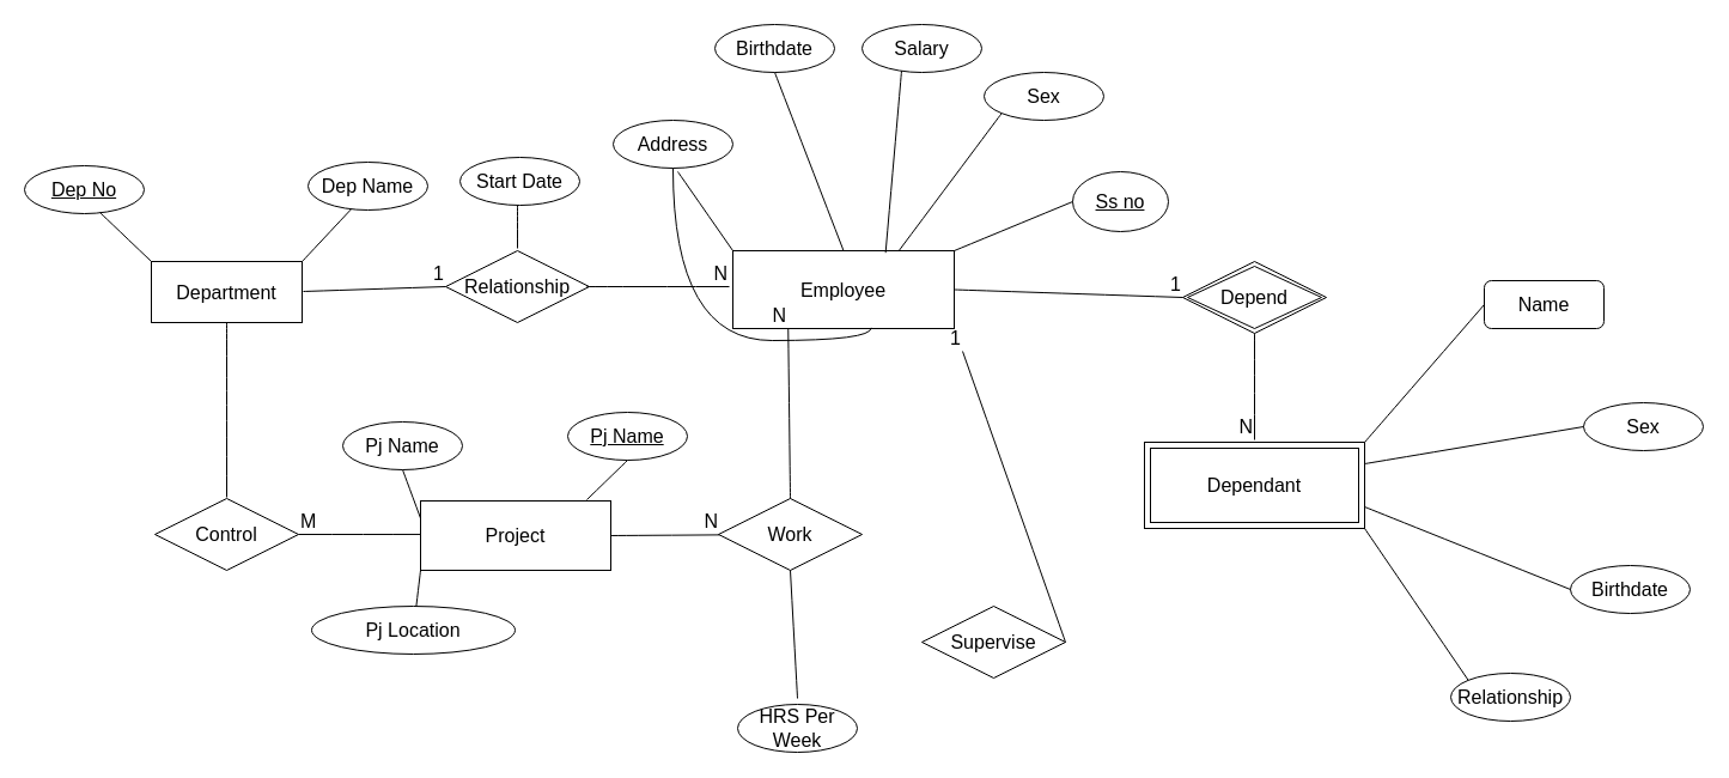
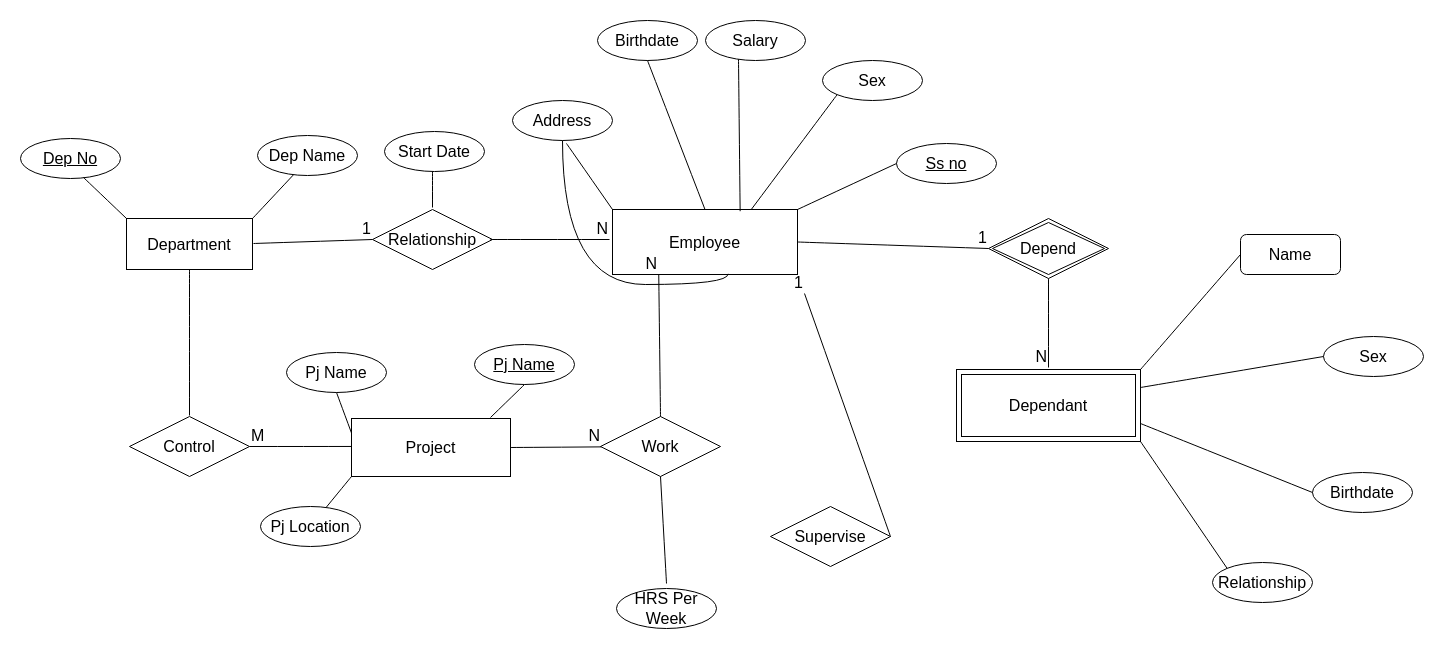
- <mxCell id="56" value="Salary" style="ellipse;whiteSpace=wrap;html=1;align=center;fontSize=16;" vertex="1" parent="1"><mxGeometry x="720" y="20" width="100" height="40" as="geometry" /></mxCell>
+ <mxCell id="56" value="Salary" style="ellipse;whiteSpace=wrap;html=1;align=center;fontSize=16;" vertex="1" parent="1"><mxGeometry x="705" y="20" width="100" height="40" as="geometry" /></mxCell>
- <mxCell id="19" value="Ss no" style="ellipse;whiteSpace=wrap;html=1;align=center;fontStyle=4;fontSize=16;" vertex="1" parent="1"><mxGeometry x="896" y="143" width="80" height="50" as="geometry" /></mxCell>
+ <mxCell id="19" value="Ss no" style="ellipse;whiteSpace=wrap;html=1;align=center;fontStyle=4;fontSize=16;" vertex="1" parent="1"><mxGeometry x="896" y="143" width="100" height="40" as="geometry" /></mxCell>
- <mxCell id="54" value="Pj Location" style="ellipse;whiteSpace=wrap;html=1;align=center;fontSize=16;" vertex="1" parent="1"><mxGeometry x="260" y="506" width="170" height="40" as="geometry" /></mxCell>
+ <mxCell id="54" value="Pj Location" style="ellipse;whiteSpace=wrap;html=1;align=center;fontSize=16;" vertex="1" parent="1"><mxGeometry x="260" y="506" width="100" height="40" as="geometry" /></mxCell>
